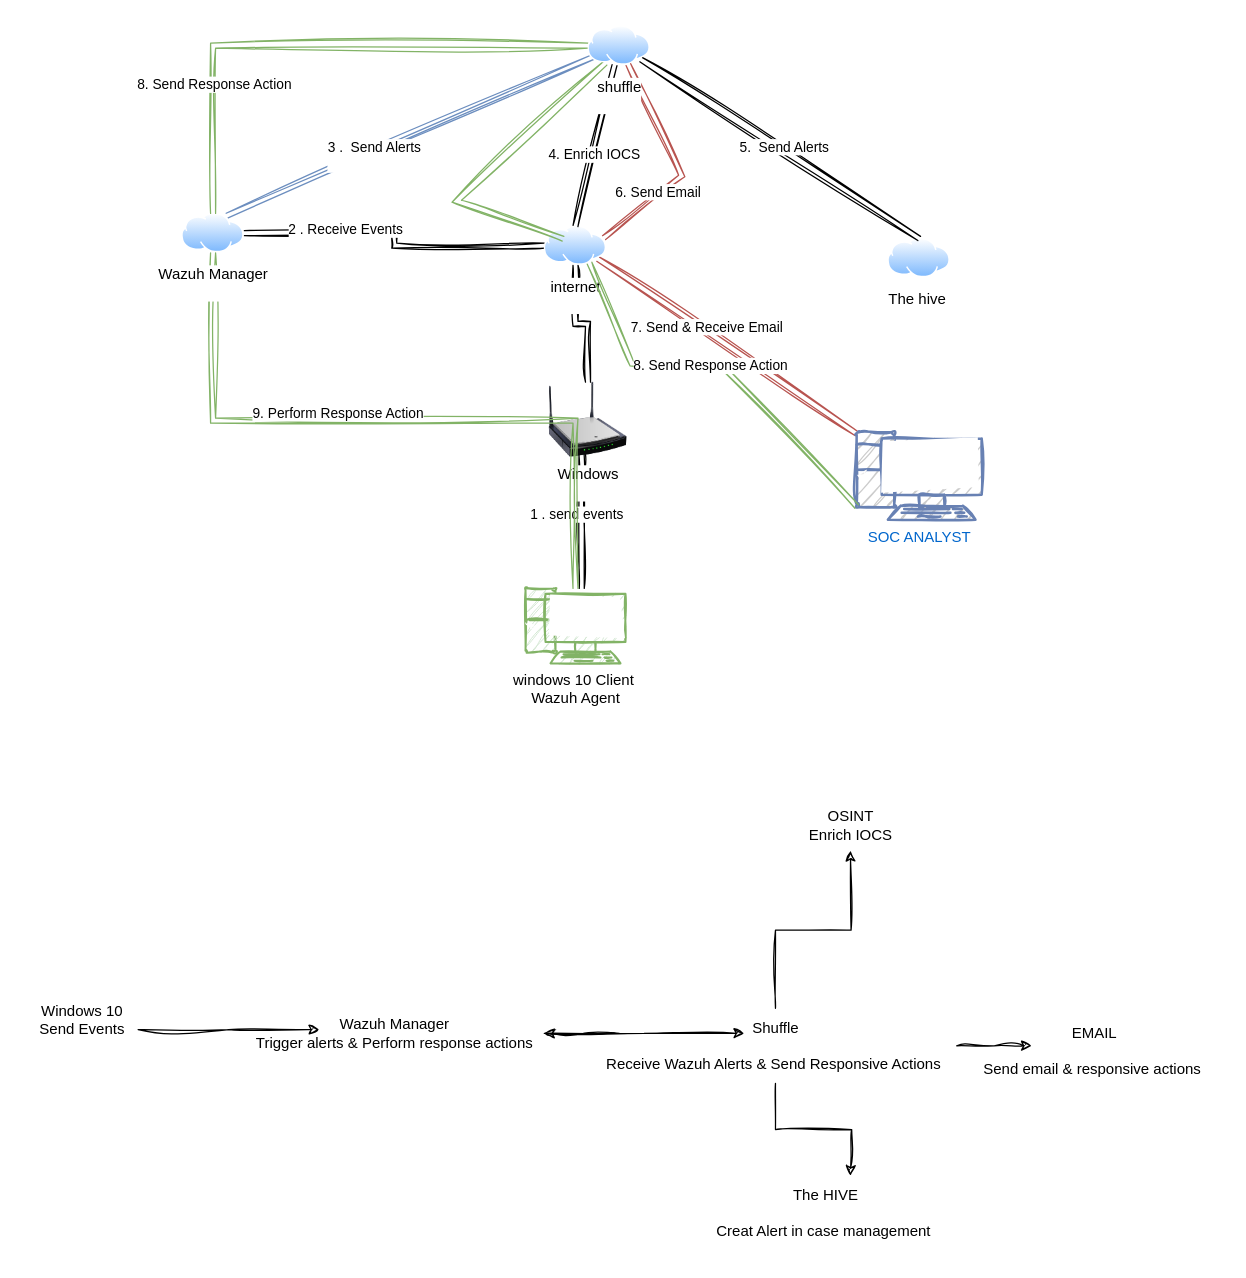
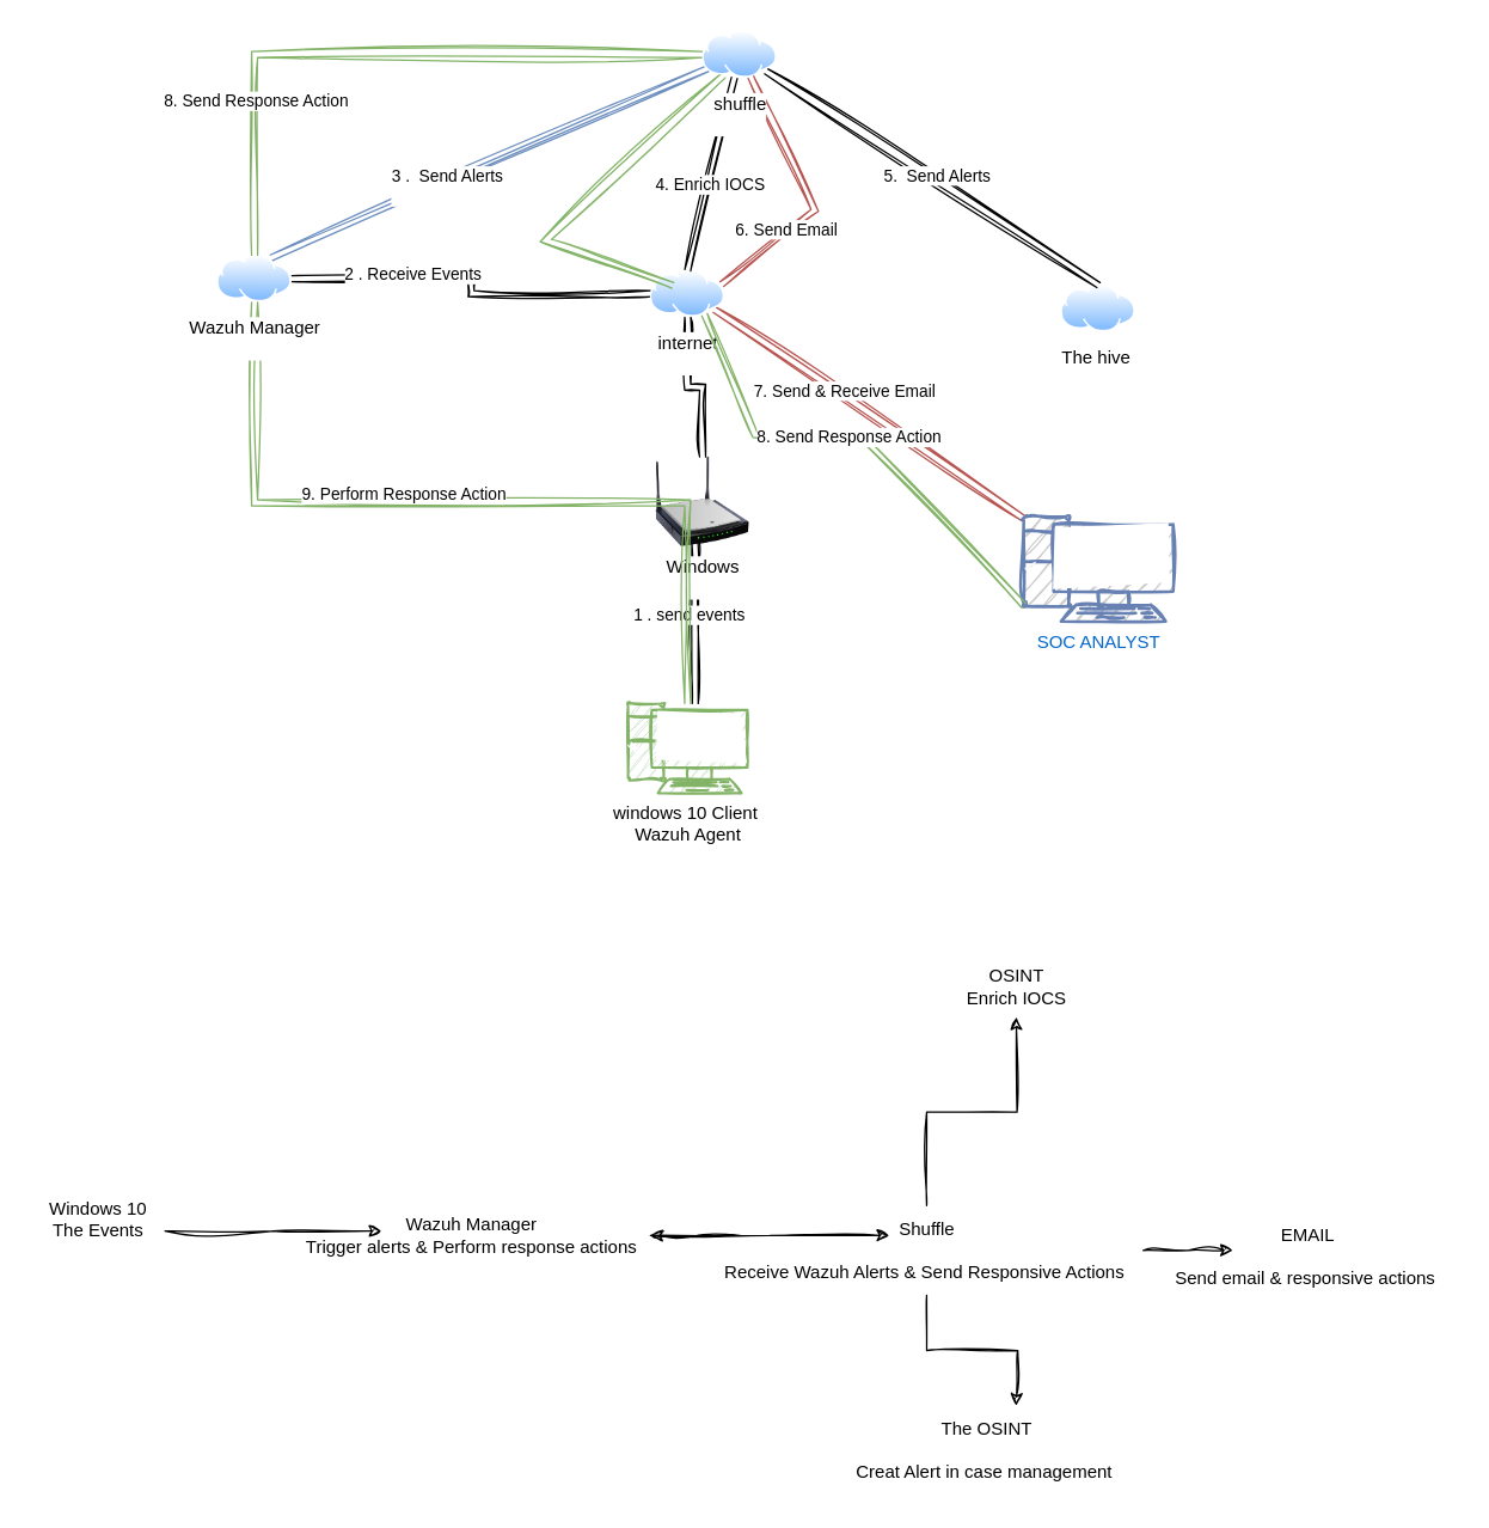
- <mxCell id="32" value="Windows 10&lt;div&gt;Send Events&lt;/div&gt;&lt;div&gt;&lt;br&gt;&lt;/div&gt;" style="text;html=1;align=center;verticalAlign=middle;resizable=0;points=[];autosize=1;strokeColor=none;fillColor=none;sketch=1;curveFitting=1;jiggle=2;" parent="1" vertex="1"><mxGeometry x="20" y="793" width="90" height="60" as="geometry" /></mxCell>
+ <mxCell id="32" value="Windows 10&lt;div&gt;The Events&lt;/div&gt;&lt;div&gt;&lt;br&gt;&lt;/div&gt;" style="text;html=1;align=center;verticalAlign=middle;resizable=0;points=[];autosize=1;strokeColor=none;fillColor=none;sketch=1;curveFitting=1;jiggle=2;" parent="1" vertex="1"><mxGeometry x="20" y="793" width="90" height="60" as="geometry" /></mxCell>
- <mxCell id="41" value="The HIVE&lt;div&gt;&lt;br&gt;&lt;/div&gt;&lt;div&gt;Creat Alert in case management&amp;nbsp;&lt;/div&gt;" style="text;html=1;align=center;verticalAlign=middle;resizable=0;points=[];autosize=1;strokeColor=none;fillColor=none;sketch=1;curveFitting=1;jiggle=2;" parent="1" vertex="1"><mxGeometry x="565" y="940" width="190" height="60" as="geometry" /></mxCell>
+ <mxCell id="41" value="The OSINT&lt;div&gt;&lt;br&gt;&lt;/div&gt;&lt;div&gt;Creat Alert in case management&amp;nbsp;&lt;/div&gt;" style="text;html=1;align=center;verticalAlign=middle;resizable=0;points=[];autosize=1;strokeColor=none;fillColor=none;sketch=1;curveFitting=1;jiggle=2;" parent="1" vertex="1"><mxGeometry x="565" y="940" width="190" height="60" as="geometry" /></mxCell>
